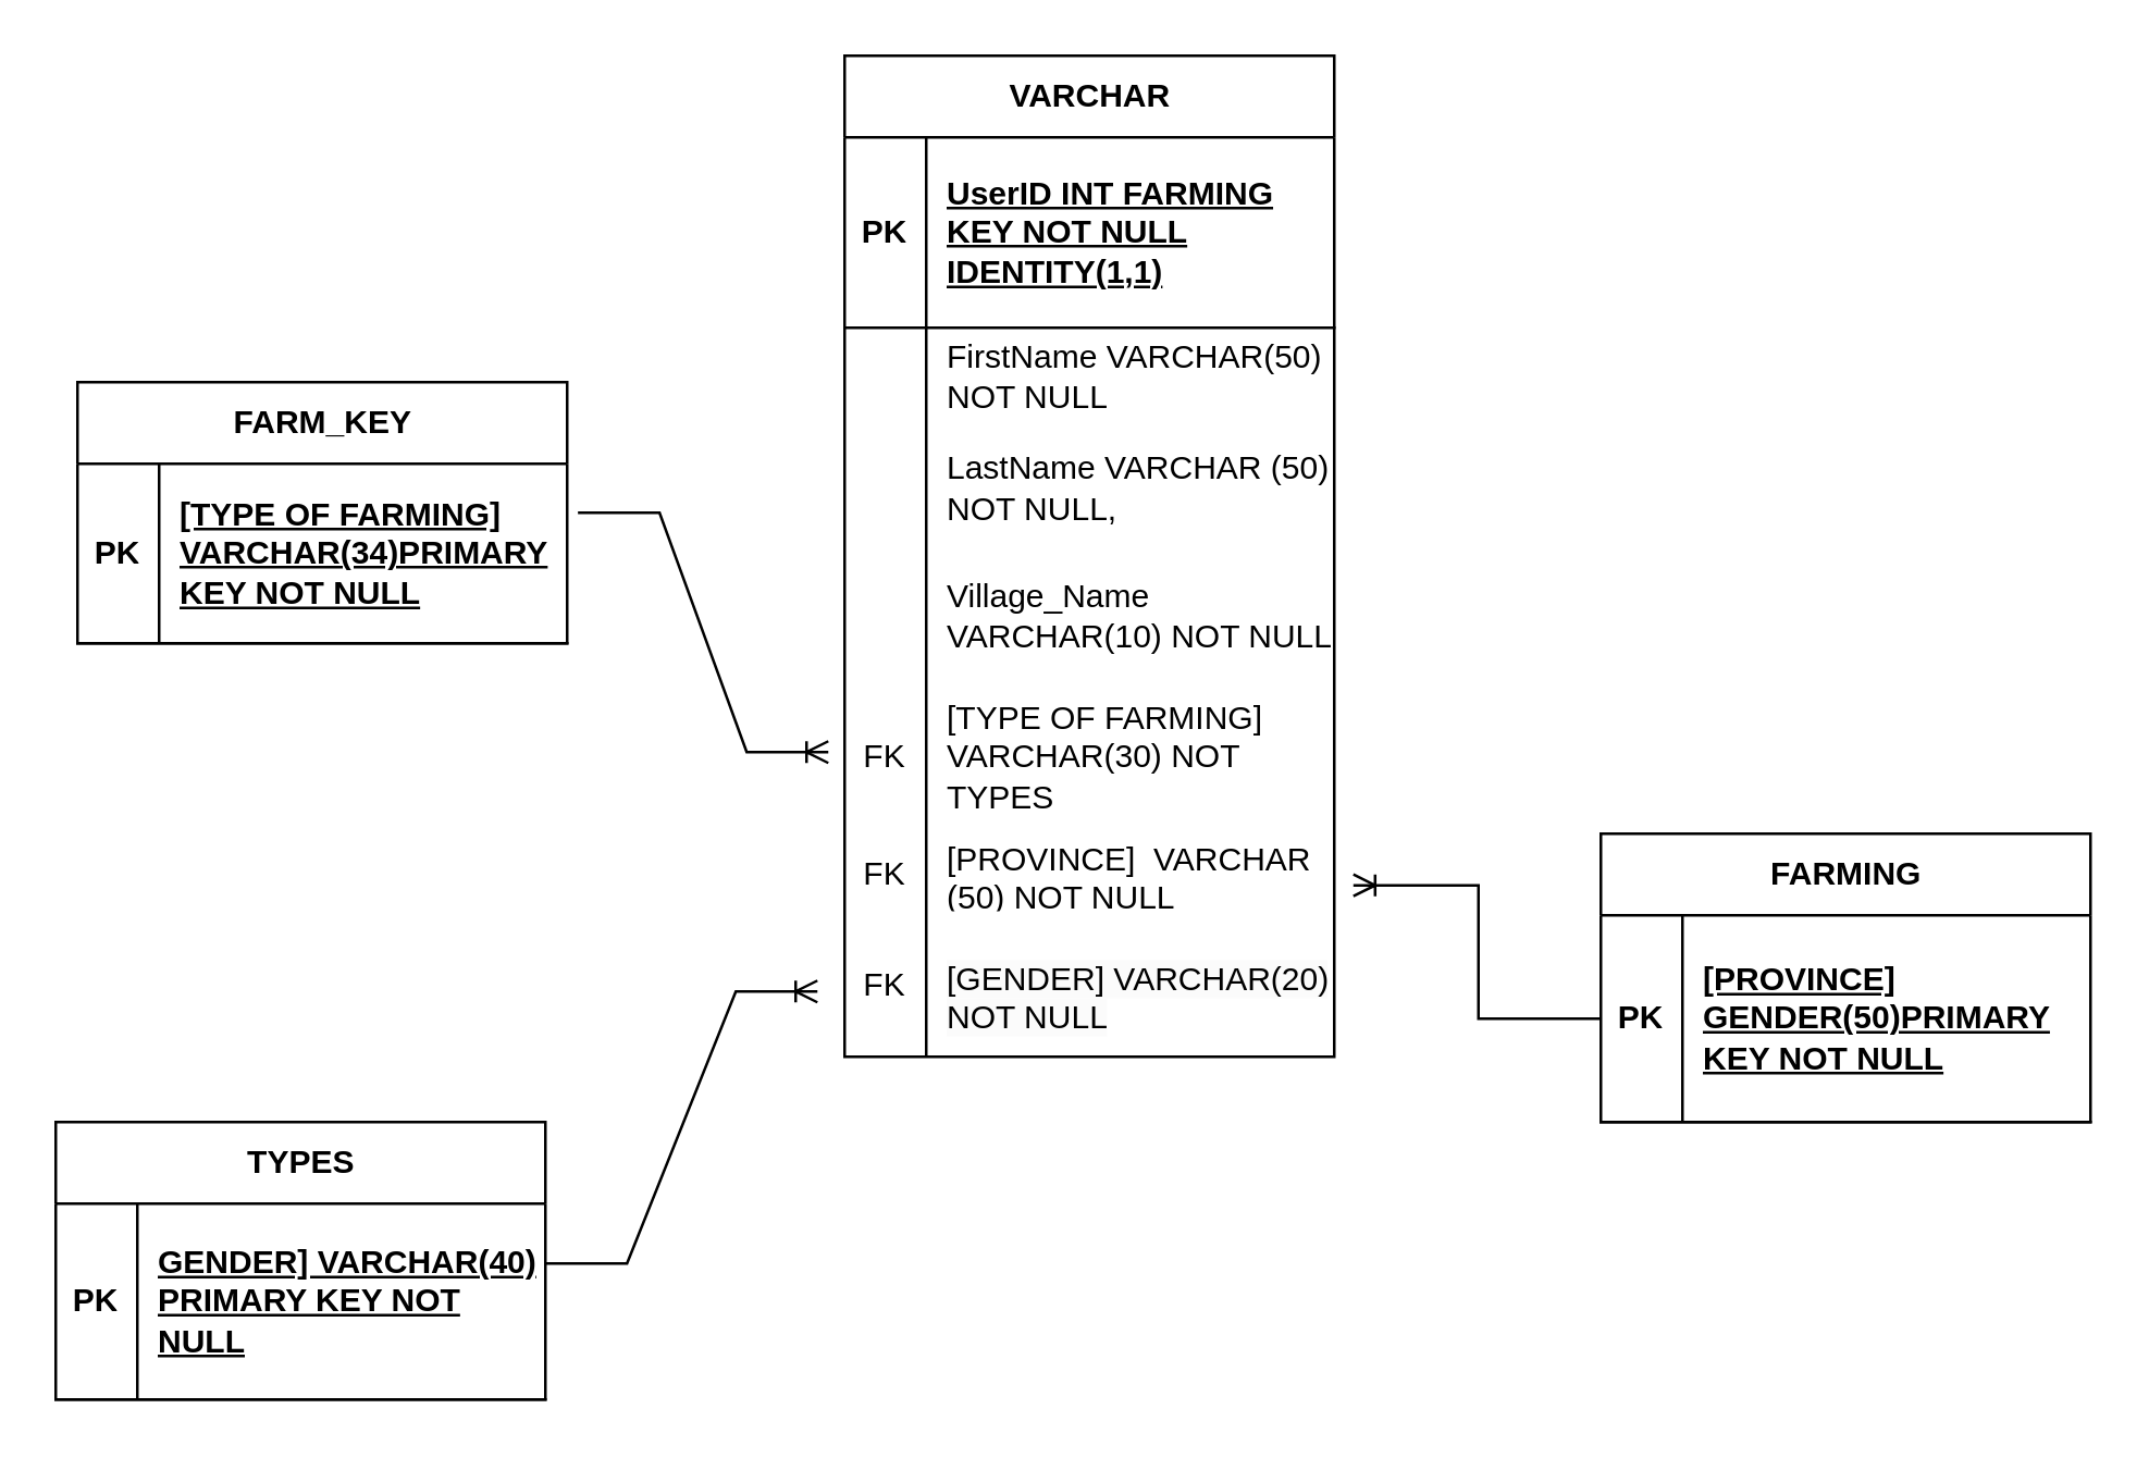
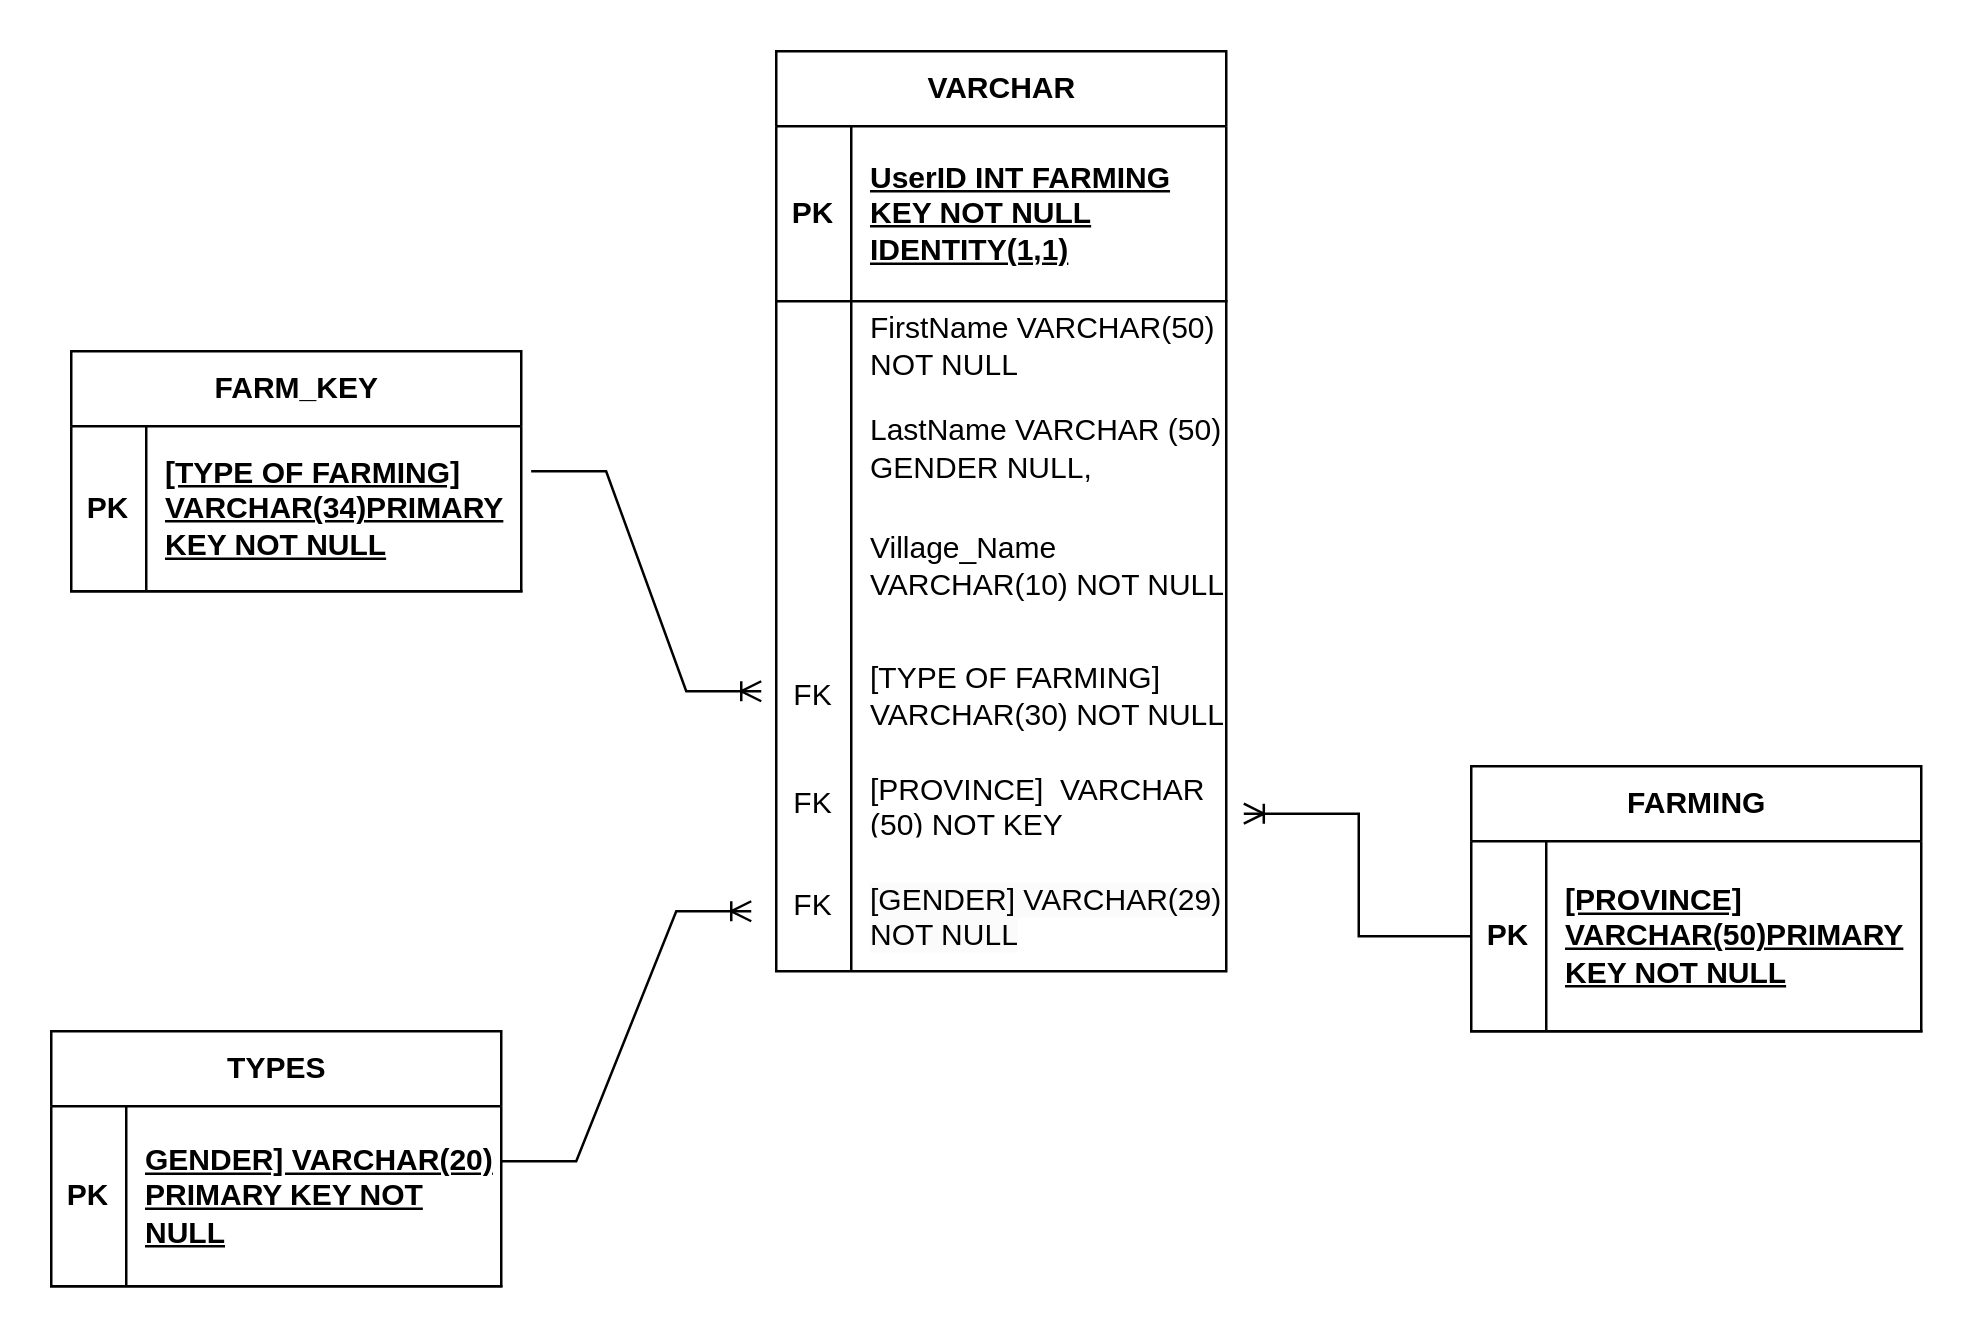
- <mxCell id="11" value="LastName VARCHAR (50) NOT NULL," style="shape=partialRectangle;connectable=0;fillColor=none;top=0;left=0;bottom=0;right=0;align=left;spacingLeft=6;overflow=hidden;whiteSpace=wrap;html=1;" parent="9" vertex="1"><mxGeometry x="30" width="150" height="46" as="geometry"><mxRectangle width="150" height="46" as="alternateBounds" /></mxGeometry></mxCell>
+ <mxCell id="11" value="LastName VARCHAR (50) GENDER NULL," style="shape=partialRectangle;connectable=0;fillColor=none;top=0;left=0;bottom=0;right=0;align=left;spacingLeft=6;overflow=hidden;whiteSpace=wrap;html=1;" parent="9" vertex="1"><mxGeometry x="30" width="150" height="46" as="geometry"><mxRectangle width="150" height="46" as="alternateBounds" /></mxGeometry></mxCell>
- <mxCell id="17" value="[TYPE OF FARMING] VARCHAR(30) NOT TYPES" style="shape=partialRectangle;connectable=0;fillColor=none;top=0;left=0;bottom=0;right=0;align=left;spacingLeft=6;fontStyle=0;overflow=hidden;whiteSpace=wrap;html=1;" parent="15" vertex="1"><mxGeometry x="30" width="150" height="56" as="geometry"><mxRectangle width="150" height="56" as="alternateBounds" /></mxGeometry></mxCell>
+ <mxCell id="17" value="[TYPE OF FARMING] VARCHAR(30) NOT NULL" style="shape=partialRectangle;connectable=0;fillColor=none;top=0;left=0;bottom=0;right=0;align=left;spacingLeft=6;fontStyle=0;overflow=hidden;whiteSpace=wrap;html=1;" parent="15" vertex="1"><mxGeometry x="30" width="150" height="56" as="geometry"><mxRectangle width="150" height="56" as="alternateBounds" /></mxGeometry></mxCell>
- <mxCell id="20" value="[PROVINCE]&amp;nbsp; VARCHAR (50) NOT NULL" style="shape=partialRectangle;connectable=0;fillColor=none;top=0;left=0;bottom=0;right=0;align=left;spacingLeft=6;fontStyle=0;overflow=hidden;whiteSpace=wrap;html=1;" vertex="1" parent="18"><mxGeometry x="30" width="150" height="30" as="geometry"><mxRectangle width="150" height="30" as="alternateBounds" /></mxGeometry></mxCell>
+ <mxCell id="20" value="[PROVINCE]&amp;nbsp; VARCHAR (50) NOT KEY" style="shape=partialRectangle;connectable=0;fillColor=none;top=0;left=0;bottom=0;right=0;align=left;spacingLeft=6;fontStyle=0;overflow=hidden;whiteSpace=wrap;html=1;" vertex="1" parent="18"><mxGeometry x="30" width="150" height="30" as="geometry"><mxRectangle width="150" height="30" as="alternateBounds" /></mxGeometry></mxCell>
- <mxCell id="23" value="&#10;&lt;span style=&quot;color: rgb(0, 0, 0); font-family: Helvetica; font-size: 12px; font-style: normal; font-variant-ligatures: normal; font-variant-caps: normal; font-weight: 400; letter-spacing: normal; orphans: 2; text-align: left; text-indent: 0px; text-transform: none; widows: 2; word-spacing: 0px; -webkit-text-stroke-width: 0px; background-color: rgb(251, 251, 251); text-decoration-thickness: initial; text-decoration-style: initial; text-decoration-color: initial; float: none; display: inline !important;&quot;&gt;[GENDER] VARCHAR(20) NOT NULL&lt;/span&gt;&#10;&#10;" style="shape=partialRectangle;connectable=0;fillColor=none;top=0;left=0;bottom=0;right=0;align=left;spacingLeft=6;fontStyle=0;overflow=hidden;whiteSpace=wrap;html=1;" vertex="1" parent="21"><mxGeometry x="30" width="150" height="52" as="geometry"><mxRectangle width="150" height="52" as="alternateBounds" /></mxGeometry></mxCell>
+ <mxCell id="23" value="&#10;&lt;span style=&quot;color: rgb(0, 0, 0); font-family: Helvetica; font-size: 12px; font-style: normal; font-variant-ligatures: normal; font-variant-caps: normal; font-weight: 400; letter-spacing: normal; orphans: 2; text-align: left; text-indent: 0px; text-transform: none; widows: 2; word-spacing: 0px; -webkit-text-stroke-width: 0px; background-color: rgb(251, 251, 251); text-decoration-thickness: initial; text-decoration-style: initial; text-decoration-color: initial; float: none; display: inline !important;&quot;&gt;[GENDER] VARCHAR(29) NOT NULL&lt;/span&gt;&#10;&#10;" style="shape=partialRectangle;connectable=0;fillColor=none;top=0;left=0;bottom=0;right=0;align=left;spacingLeft=6;fontStyle=0;overflow=hidden;whiteSpace=wrap;html=1;" vertex="1" parent="21"><mxGeometry x="30" width="150" height="52" as="geometry"><mxRectangle width="150" height="52" as="alternateBounds" /></mxGeometry></mxCell>
- <mxCell id="31" value="[PROVINCE] GENDER(50)PRIMARY KEY NOT NULL" style="shape=partialRectangle;connectable=0;fillColor=none;top=0;left=0;bottom=0;right=0;align=left;spacingLeft=6;fontStyle=5;overflow=hidden;whiteSpace=wrap;html=1;" vertex="1" parent="29"><mxGeometry x="30" width="150" height="76" as="geometry"><mxRectangle width="150" height="76" as="alternateBounds" /></mxGeometry></mxCell>
+ <mxCell id="31" value="[PROVINCE] VARCHAR(50)PRIMARY KEY NOT NULL" style="shape=partialRectangle;connectable=0;fillColor=none;top=0;left=0;bottom=0;right=0;align=left;spacingLeft=6;fontStyle=5;overflow=hidden;whiteSpace=wrap;html=1;" vertex="1" parent="29"><mxGeometry x="30" width="150" height="76" as="geometry"><mxRectangle width="150" height="76" as="alternateBounds" /></mxGeometry></mxCell>
- <mxCell id="27" value="GENDER] VARCHAR(40) PRIMARY KEY NOT NULL" style="shape=partialRectangle;connectable=0;fillColor=none;top=0;left=0;bottom=0;right=0;align=left;spacingLeft=6;fontStyle=5;overflow=hidden;whiteSpace=wrap;html=1;" vertex="1" parent="25"><mxGeometry x="30" width="150" height="72" as="geometry"><mxRectangle width="150" height="72" as="alternateBounds" /></mxGeometry></mxCell>
+ <mxCell id="27" value="GENDER] VARCHAR(20) PRIMARY KEY NOT NULL" style="shape=partialRectangle;connectable=0;fillColor=none;top=0;left=0;bottom=0;right=0;align=left;spacingLeft=6;fontStyle=5;overflow=hidden;whiteSpace=wrap;html=1;" vertex="1" parent="25"><mxGeometry x="30" width="150" height="72" as="geometry"><mxRectangle width="150" height="72" as="alternateBounds" /></mxGeometry></mxCell>
